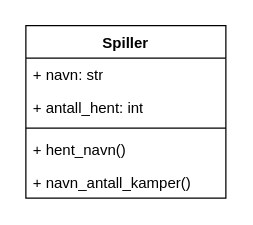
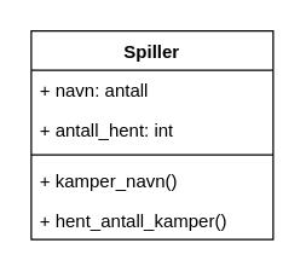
- <mxCell id="3" value="+ navn: str" style="text;strokeColor=none;fillColor=none;align=left;verticalAlign=top;spacingLeft=4;spacingRight=4;overflow=hidden;rotatable=0;points=[[0,0.5],[1,0.5]];portConstraint=eastwest;whiteSpace=wrap;html=1;" vertex="1" parent="2"><mxGeometry y="26" width="160" height="26" as="geometry" /></mxCell>
+ <mxCell id="3" value="+ navn: antall" style="text;strokeColor=none;fillColor=none;align=left;verticalAlign=top;spacingLeft=4;spacingRight=4;overflow=hidden;rotatable=0;points=[[0,0.5],[1,0.5]];portConstraint=eastwest;whiteSpace=wrap;html=1;" vertex="1" parent="2"><mxGeometry y="26" width="160" height="26" as="geometry" /></mxCell>
- <mxCell id="6" value="+ hent_navn()" style="text;strokeColor=none;fillColor=none;align=left;verticalAlign=top;spacingLeft=4;spacingRight=4;overflow=hidden;rotatable=0;points=[[0,0.5],[1,0.5]];portConstraint=eastwest;whiteSpace=wrap;html=1;" vertex="1" parent="2"><mxGeometry y="86" width="160" height="26" as="geometry" /></mxCell>
+ <mxCell id="6" value="+ kamper_navn()" style="text;strokeColor=none;fillColor=none;align=left;verticalAlign=top;spacingLeft=4;spacingRight=4;overflow=hidden;rotatable=0;points=[[0,0.5],[1,0.5]];portConstraint=eastwest;whiteSpace=wrap;html=1;" vertex="1" parent="2"><mxGeometry y="86" width="160" height="26" as="geometry" /></mxCell>
- <mxCell id="7" value="+ navn_antall_kamper()" style="text;strokeColor=none;fillColor=none;align=left;verticalAlign=top;spacingLeft=4;spacingRight=4;overflow=hidden;rotatable=0;points=[[0,0.5],[1,0.5]];portConstraint=eastwest;whiteSpace=wrap;html=1;" vertex="1" parent="2"><mxGeometry y="112" width="160" height="26" as="geometry" /></mxCell>
+ <mxCell id="7" value="+ hent_antall_kamper()" style="text;strokeColor=none;fillColor=none;align=left;verticalAlign=top;spacingLeft=4;spacingRight=4;overflow=hidden;rotatable=0;points=[[0,0.5],[1,0.5]];portConstraint=eastwest;whiteSpace=wrap;html=1;" vertex="1" parent="2"><mxGeometry y="112" width="160" height="26" as="geometry" /></mxCell>
